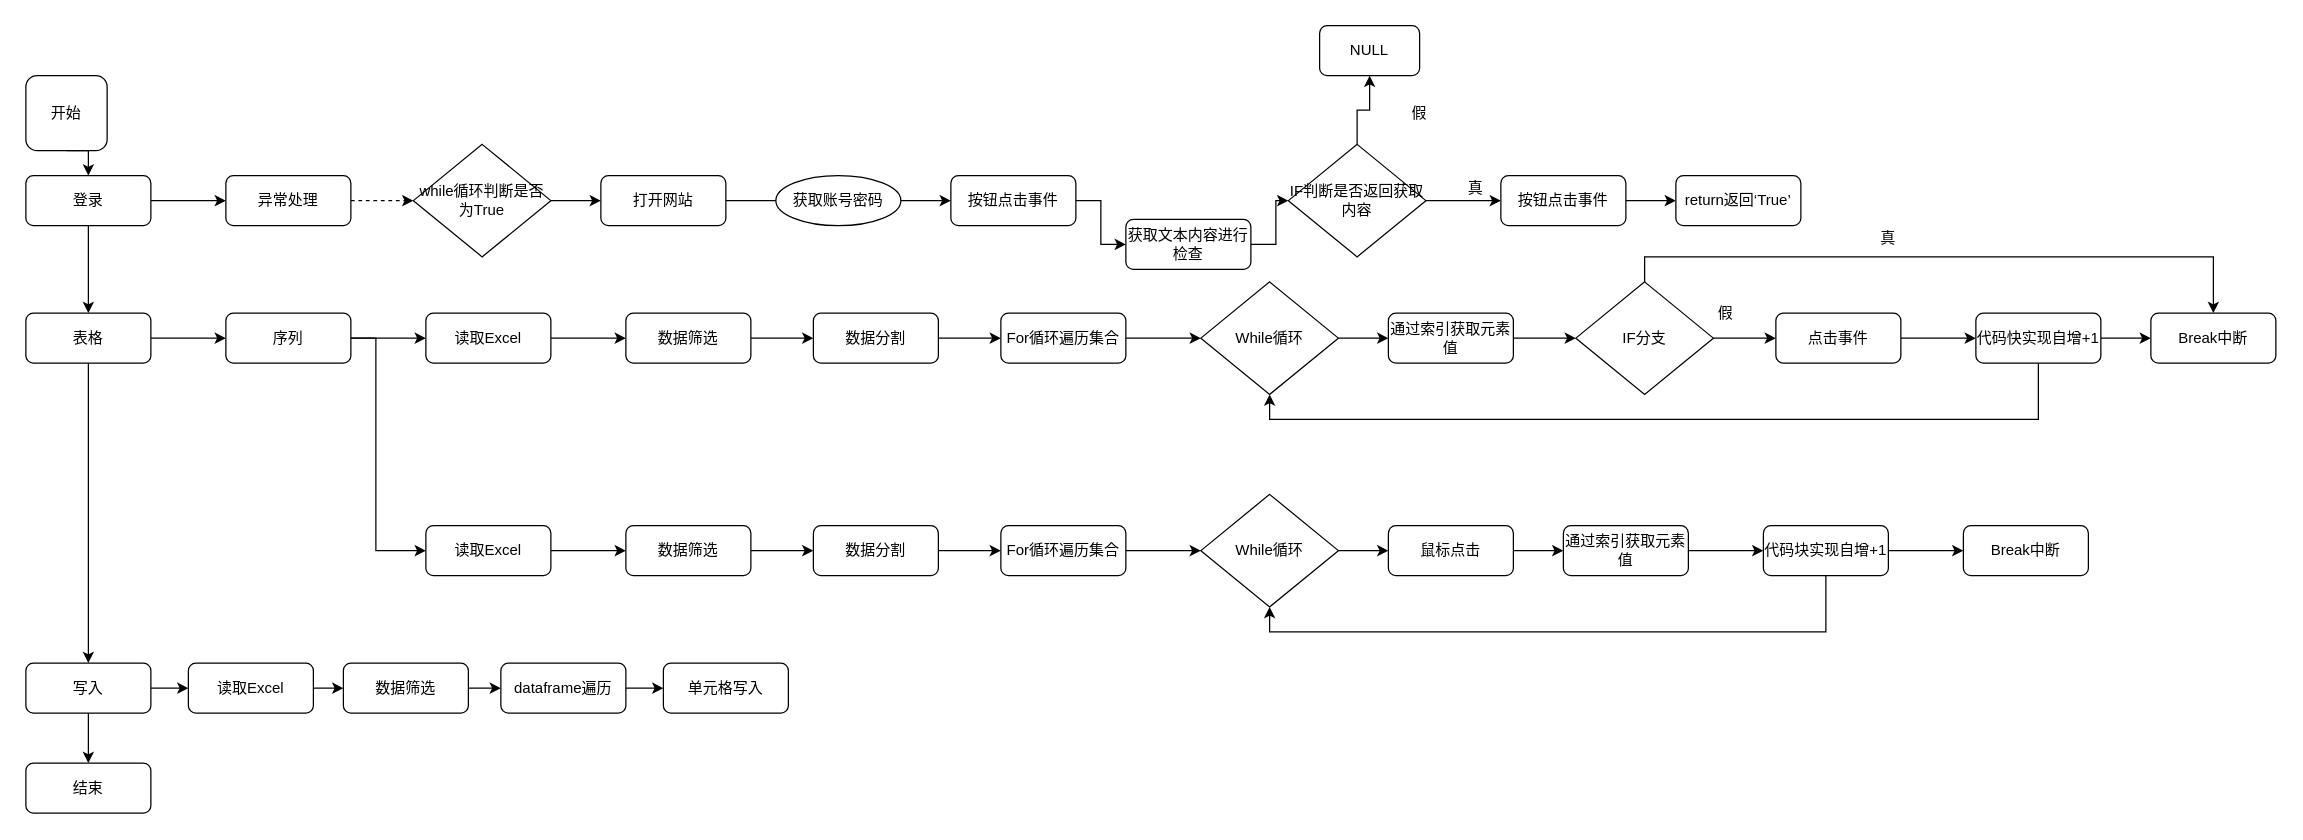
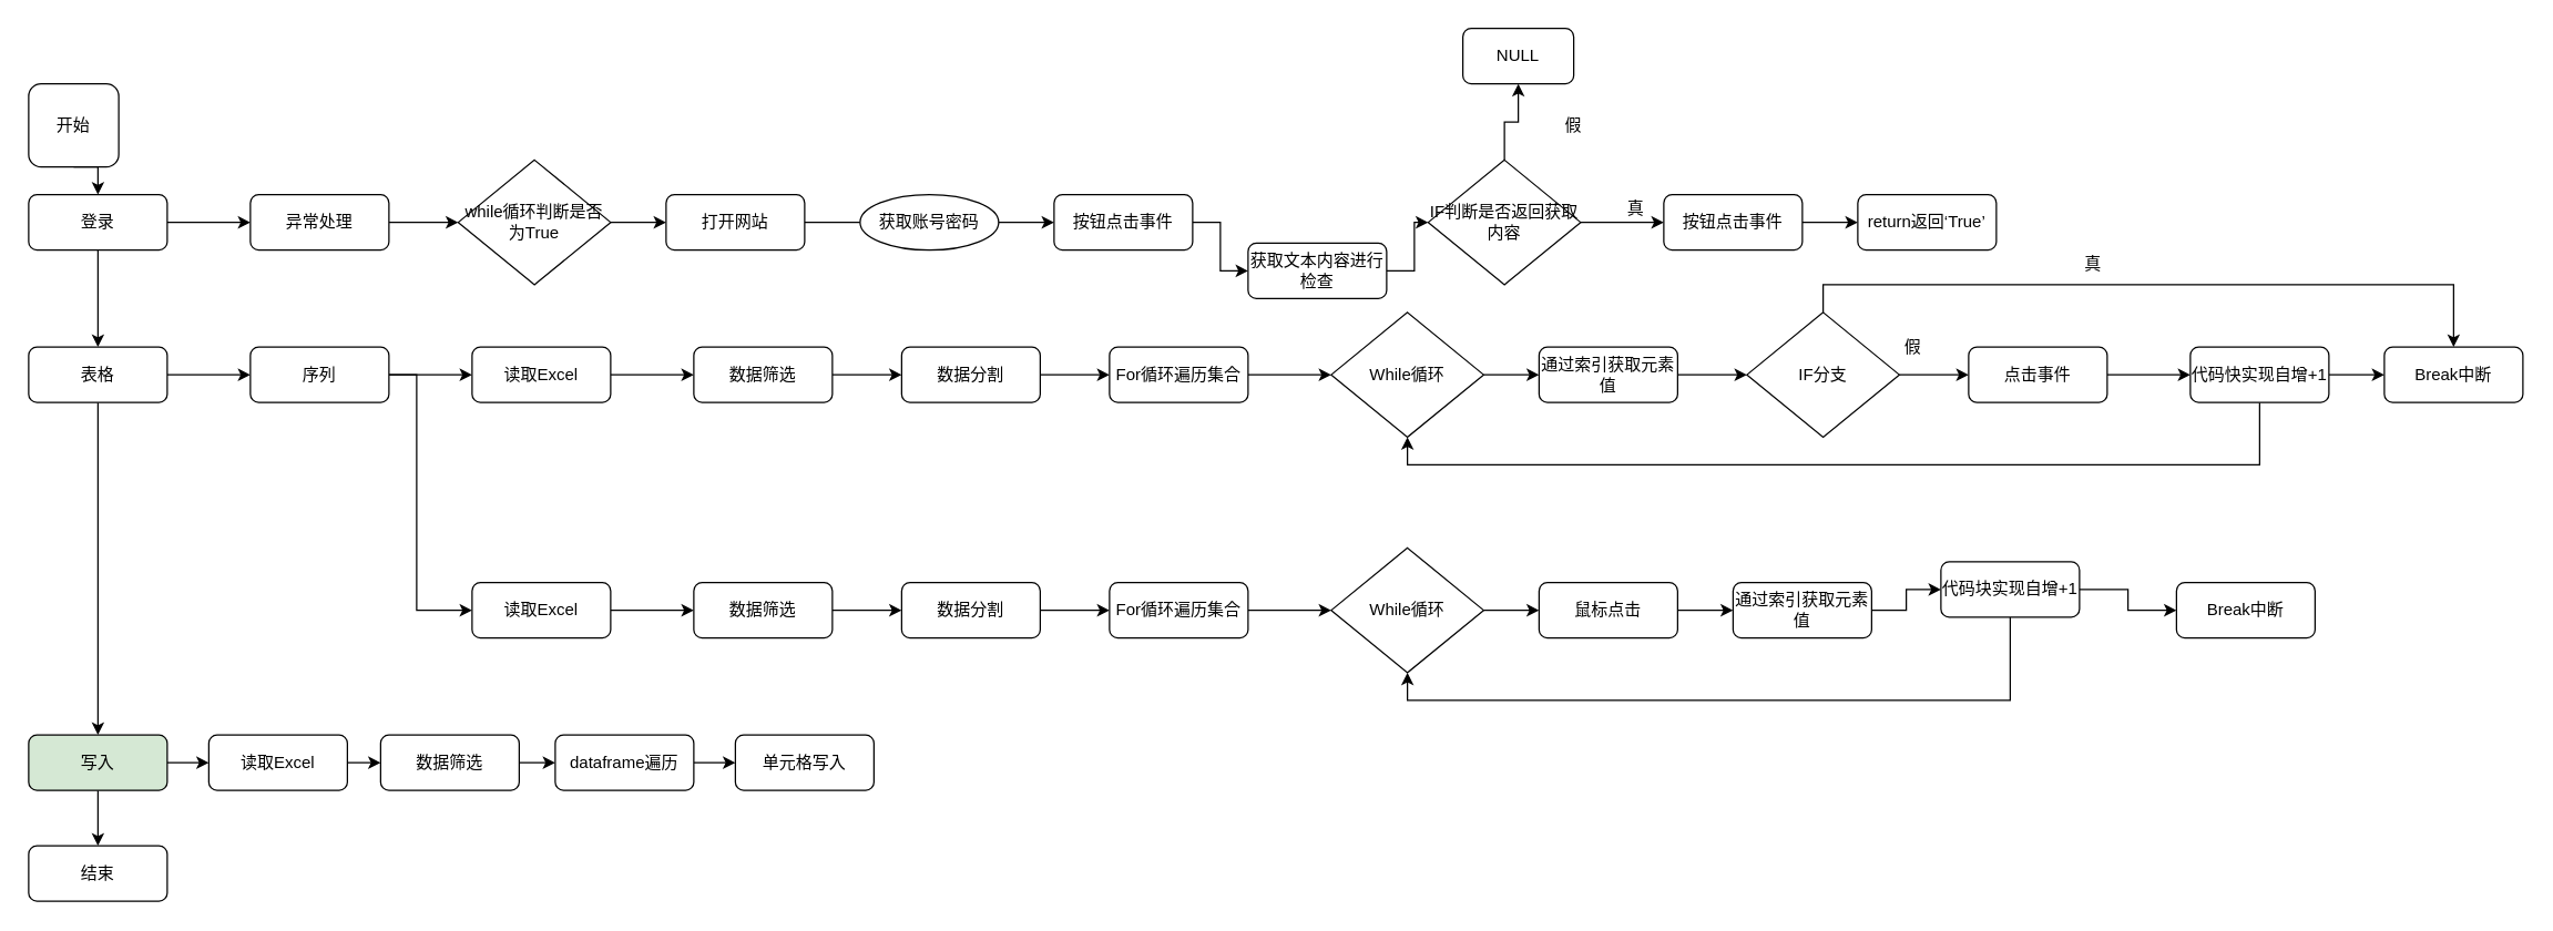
- <mxCell id="14" value="" style="edgeStyle=orthogonalEdgeStyle;rounded=0;orthogonalLoop=1;jettySize=auto;html=1;dashed=1;" edge="1" parent="1" source="15" target="17"><mxGeometry relative="1" as="geometry" /></mxCell>
+ <mxCell id="14" value="" style="edgeStyle=orthogonalEdgeStyle;rounded=0;orthogonalLoop=1;jettySize=auto;html=1;" edge="1" parent="1" source="15" target="17"><mxGeometry relative="1" as="geometry" /></mxCell>
- <mxCell id="77" value="代码块实现自增+1" style="rounded=1;whiteSpace=wrap;html=1;fontSize=12;glass=0;strokeWidth=1;shadow=0;" vertex="1" parent="1"><mxGeometry x="1410" y="420" width="100" height="40" as="geometry" /></mxCell>
+ <mxCell id="77" value="代码块实现自增+1" style="rounded=1;whiteSpace=wrap;html=1;fontSize=12;glass=0;strokeWidth=1;shadow=0;" vertex="1" parent="1"><mxGeometry x="1400" y="405" width="100" height="40" as="geometry" /></mxCell>
- <mxCell id="13" value="写入" style="rounded=1;whiteSpace=wrap;html=1;fontSize=12;glass=0;strokeWidth=1;shadow=0;" vertex="1" parent="1"><mxGeometry x="20" y="530" width="100" height="40" as="geometry" /></mxCell>
+ <mxCell id="13" value="写入" style="rounded=1;whiteSpace=wrap;html=1;fontSize=12;glass=0;strokeWidth=1;shadow=0;fillColor=#d5e8d4;" vertex="1" parent="1"><mxGeometry x="20" y="530" width="100" height="40" as="geometry" /></mxCell>
